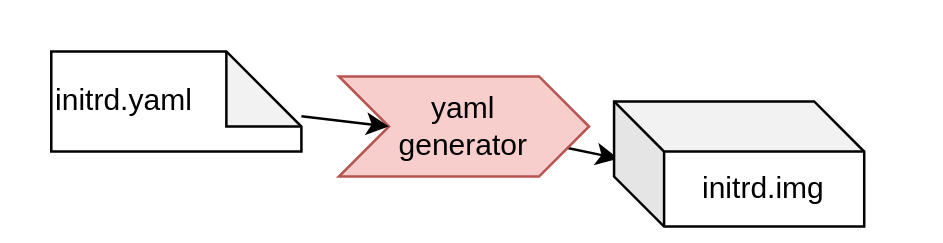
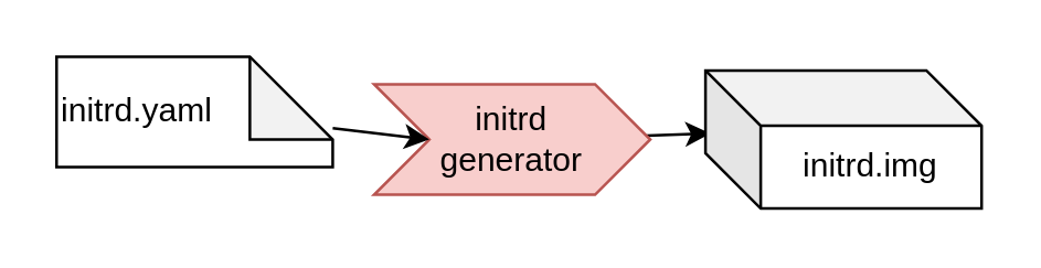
- <mxCell id="3" value="yaml&lt;br&gt;generator" style="shape=step;perimeter=stepPerimeter;whiteSpace=wrap;html=1;fixedSize=1;fillColor=#f8cecc;strokeColor=#b85450;" vertex="1" parent="1"><mxGeometry x="135" y="30" width="100" height="40" as="geometry" /></mxCell>
+ <mxCell id="3" value="initrd&lt;br&gt;generator" style="shape=step;perimeter=stepPerimeter;whiteSpace=wrap;html=1;fixedSize=1;fillColor=#f8cecc;strokeColor=#b85450;" vertex="1" parent="1"><mxGeometry x="135" y="30" width="100" height="40" as="geometry" /></mxCell>
- <mxCell id="6" value="initrd.img" style="shape=cube;whiteSpace=wrap;html=1;boundedLbl=1;backgroundOutline=1;darkOpacity=0.05;darkOpacity2=0.1;" vertex="1" parent="1"><mxGeometry x="245" y="40" width="100" height="50" as="geometry" /></mxCell>
+ <mxCell id="6" value="initrd.img" style="shape=cube;whiteSpace=wrap;html=1;boundedLbl=1;backgroundOutline=1;darkOpacity=0.05;darkOpacity2=0.1;" vertex="1" parent="1"><mxGeometry x="255" y="25" width="100" height="50" as="geometry" /></mxCell>
